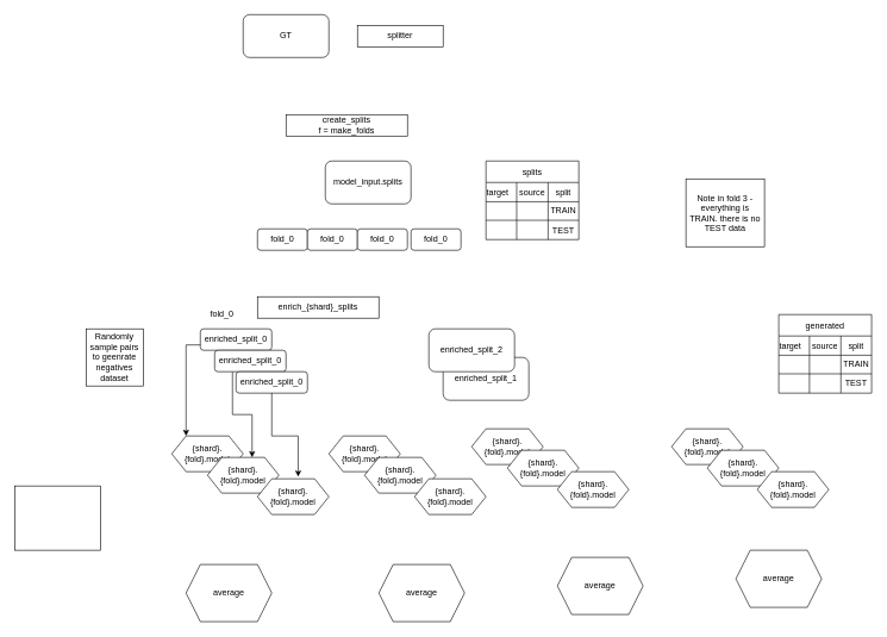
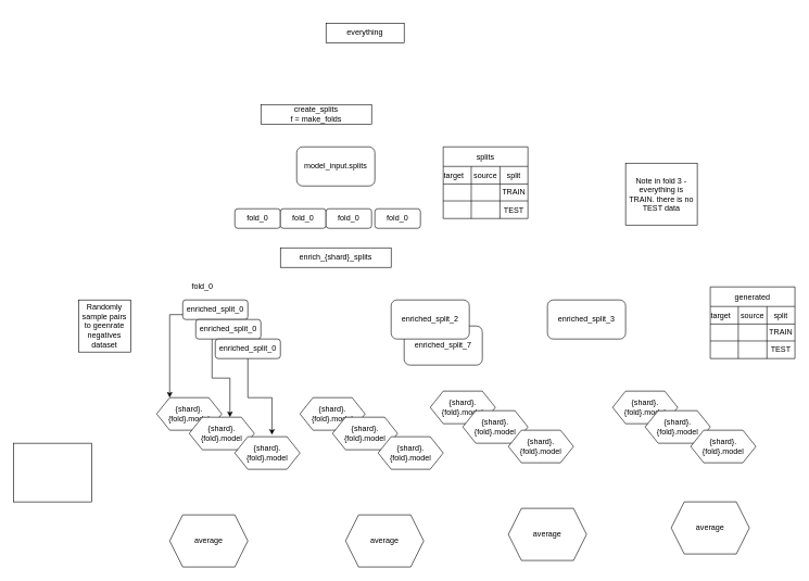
- <mxCell id="3" value="GT" style="rounded=1;whiteSpace=wrap;html=1;" vertex="1" parent="1"><mxGeometry x="340" y="20" width="120" height="60" as="geometry" /></mxCell>
- <mxCell id="7" value="splitter" style="rounded=0;whiteSpace=wrap;html=1;" vertex="1" parent="1"><mxGeometry x="500" y="35" width="120" height="30" as="geometry" /></mxCell>
+ <mxCell id="7" value="everything" style="rounded=0;whiteSpace=wrap;html=1;" vertex="1" parent="1"><mxGeometry x="500" y="35" width="120" height="30" as="geometry" /></mxCell>
- <mxCell id="24" value="enrich_{shard}_splits" style="rounded=0;whiteSpace=wrap;html=1;" vertex="1" parent="1"><mxGeometry x="360" y="415" width="170" height="30" as="geometry" /></mxCell>
+ <mxCell id="24" value="enrich_{shard}_splits" style="rounded=0;whiteSpace=wrap;html=1;" vertex="1" parent="1"><mxGeometry x="430" y="380" width="170" height="30" as="geometry" /></mxCell>
+ <mxCell id="8" value="enriched_split_3" style="rounded=1;whiteSpace=wrap;html=1;" vertex="1" parent="1"><mxGeometry x="840" y="460" width="120" height="60" as="geometry" /></mxCell>
- <mxCell id="5" value="enriched_split_1" style="rounded=1;whiteSpace=wrap;html=1;" vertex="1" parent="1"><mxGeometry x="620" y="500" width="120" height="60" as="geometry" /></mxCell>
+ <mxCell id="5" value="enriched_split_7" style="rounded=1;whiteSpace=wrap;html=1;" vertex="1" parent="1"><mxGeometry x="620" y="500" width="120" height="60" as="geometry" /></mxCell>
